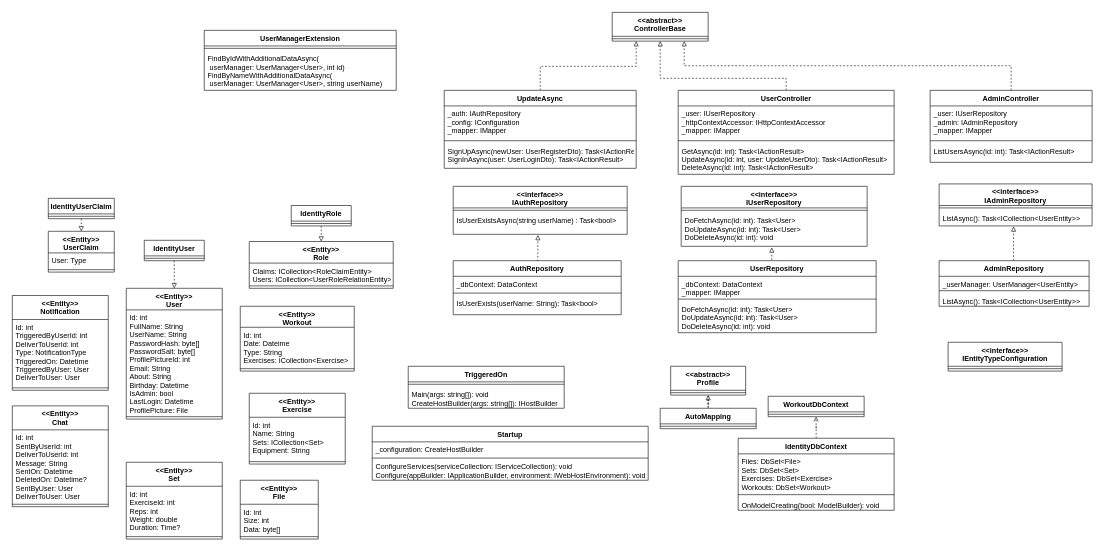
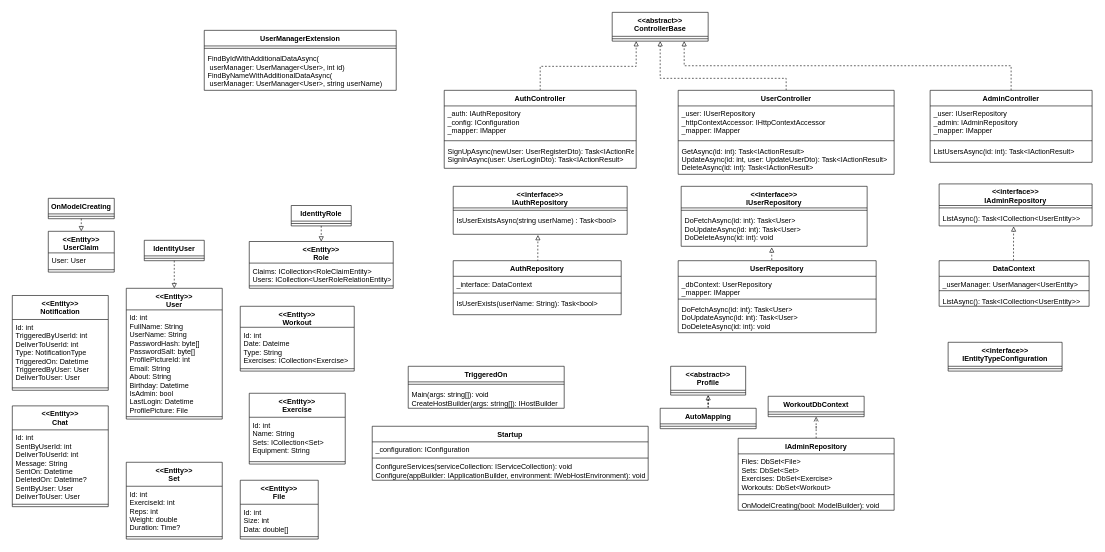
- <mxCell id="33" value="UpdateAsync" style="swimlane;fontStyle=1;align=center;verticalAlign=top;childLayout=stackLayout;horizontal=1;startSize=26;horizontalStack=0;resizeParent=1;resizeParentMax=0;resizeLast=0;collapsible=1;marginBottom=0;" parent="1" vertex="1"><mxGeometry x="740" y="150" width="320" height="130" as="geometry" /></mxCell>
+ <mxCell id="33" value="AuthController" style="swimlane;fontStyle=1;align=center;verticalAlign=top;childLayout=stackLayout;horizontal=1;startSize=26;horizontalStack=0;resizeParent=1;resizeParentMax=0;resizeLast=0;collapsible=1;marginBottom=0;" parent="1" vertex="1"><mxGeometry x="740" y="150" width="320" height="130" as="geometry" /></mxCell>
- <mxCell id="82" value="IdentityUserClaim" style="swimlane;fontStyle=1;align=center;verticalAlign=top;childLayout=stackLayout;horizontal=1;startSize=26;horizontalStack=0;resizeParent=1;resizeParentMax=0;resizeLast=0;collapsible=1;marginBottom=0;" vertex="1" parent="1"><mxGeometry x="80" y="330" width="110" height="34" as="geometry" /></mxCell>
+ <mxCell id="82" value="OnModelCreating" style="swimlane;fontStyle=1;align=center;verticalAlign=top;childLayout=stackLayout;horizontal=1;startSize=26;horizontalStack=0;resizeParent=1;resizeParentMax=0;resizeLast=0;collapsible=1;marginBottom=0;" vertex="1" parent="1"><mxGeometry x="80" y="330" width="110" height="34" as="geometry" /></mxCell>
- <mxCell id="80" value="User: Type" style="text;strokeColor=none;fillColor=none;align=left;verticalAlign=top;spacingLeft=4;spacingRight=4;overflow=hidden;rotatable=0;points=[[0,0.5],[1,0.5]];portConstraint=eastwest;" vertex="1" parent="79"><mxGeometry y="36" width="110" height="24" as="geometry" /></mxCell>
+ <mxCell id="80" value="User: User" style="text;strokeColor=none;fillColor=none;align=left;verticalAlign=top;spacingLeft=4;spacingRight=4;overflow=hidden;rotatable=0;points=[[0,0.5],[1,0.5]];portConstraint=eastwest;" vertex="1" parent="79"><mxGeometry y="36" width="110" height="24" as="geometry" /></mxCell>
- <mxCell id="98" value="AdminRepository" style="swimlane;fontStyle=1;align=center;verticalAlign=top;childLayout=stackLayout;horizontal=1;startSize=26;horizontalStack=0;resizeParent=1;resizeParentMax=0;resizeLast=0;collapsible=1;marginBottom=0;" vertex="1" parent="1"><mxGeometry x="1565" y="434" width="250" height="76" as="geometry" /></mxCell>
+ <mxCell id="98" value="DataContext" style="swimlane;fontStyle=1;align=center;verticalAlign=top;childLayout=stackLayout;horizontal=1;startSize=26;horizontalStack=0;resizeParent=1;resizeParentMax=0;resizeLast=0;collapsible=1;marginBottom=0;" vertex="1" parent="1"><mxGeometry x="1565" y="434" width="250" height="76" as="geometry" /></mxCell>
- <mxCell id="42" value="_dbContext: DataContext" style="text;strokeColor=none;fillColor=none;align=left;verticalAlign=top;spacingLeft=4;spacingRight=4;overflow=hidden;rotatable=0;points=[[0,0.5],[1,0.5]];portConstraint=eastwest;" parent="41" vertex="1"><mxGeometry y="26" width="280" height="24" as="geometry" /></mxCell>
+ <mxCell id="42" value="_interface: DataContext" style="text;strokeColor=none;fillColor=none;align=left;verticalAlign=top;spacingLeft=4;spacingRight=4;overflow=hidden;rotatable=0;points=[[0,0.5],[1,0.5]];portConstraint=eastwest;" parent="41" vertex="1"><mxGeometry y="26" width="280" height="24" as="geometry" /></mxCell>
- <mxCell id="55" value="_dbContext: DataContext&#10;_mapper: IMapper" style="text;strokeColor=none;fillColor=none;align=left;verticalAlign=top;spacingLeft=4;spacingRight=4;overflow=hidden;rotatable=0;points=[[0,0.5],[1,0.5]];portConstraint=eastwest;" parent="54" vertex="1"><mxGeometry y="26" width="330" height="34" as="geometry" /></mxCell>
+ <mxCell id="55" value="_dbContext: UserRepository&#10;_mapper: IMapper" style="text;strokeColor=none;fillColor=none;align=left;verticalAlign=top;spacingLeft=4;spacingRight=4;overflow=hidden;rotatable=0;points=[[0,0.5],[1,0.5]];portConstraint=eastwest;" parent="54" vertex="1"><mxGeometry y="26" width="330" height="34" as="geometry" /></mxCell>
- <mxCell id="24" value="IdentityDbContext" style="swimlane;fontStyle=1;align=center;verticalAlign=top;childLayout=stackLayout;horizontal=1;startSize=26;horizontalStack=0;resizeParent=1;resizeParentMax=0;resizeLast=0;collapsible=1;marginBottom=0;" parent="1" vertex="1"><mxGeometry x="1230" y="730" width="260" height="120" as="geometry" /></mxCell>
+ <mxCell id="24" value="IAdminRepository" style="swimlane;fontStyle=1;align=center;verticalAlign=top;childLayout=stackLayout;horizontal=1;startSize=26;horizontalStack=0;resizeParent=1;resizeParentMax=0;resizeLast=0;collapsible=1;marginBottom=0;" parent="1" vertex="1"><mxGeometry x="1230" y="730" width="260" height="120" as="geometry" /></mxCell>
- <mxCell id="6" value="_configuration: CreateHostBuilder" style="text;strokeColor=none;fillColor=none;align=left;verticalAlign=top;spacingLeft=4;spacingRight=4;overflow=hidden;rotatable=0;points=[[0,0.5],[1,0.5]];portConstraint=eastwest;" parent="5" vertex="1"><mxGeometry y="26" width="460" height="26" as="geometry" /></mxCell>
+ <mxCell id="6" value="_configuration: IConfiguration" style="text;strokeColor=none;fillColor=none;align=left;verticalAlign=top;spacingLeft=4;spacingRight=4;overflow=hidden;rotatable=0;points=[[0,0.5],[1,0.5]];portConstraint=eastwest;" parent="5" vertex="1"><mxGeometry y="26" width="460" height="26" as="geometry" /></mxCell>
- <mxCell id="68" value="Id: int&#10;Size: int&#10;Data: byte[]" style="text;strokeColor=none;fillColor=none;align=left;verticalAlign=top;spacingLeft=4;spacingRight=4;overflow=hidden;rotatable=0;points=[[0,0.5],[1,0.5]];portConstraint=eastwest;" parent="67" vertex="1"><mxGeometry y="40" width="130" height="50" as="geometry" /></mxCell>
+ <mxCell id="68" value="Id: int&#10;Size: int&#10;Data: double[]" style="text;strokeColor=none;fillColor=none;align=left;verticalAlign=top;spacingLeft=4;spacingRight=4;overflow=hidden;rotatable=0;points=[[0,0.5],[1,0.5]];portConstraint=eastwest;" parent="67" vertex="1"><mxGeometry y="40" width="130" height="50" as="geometry" /></mxCell>
